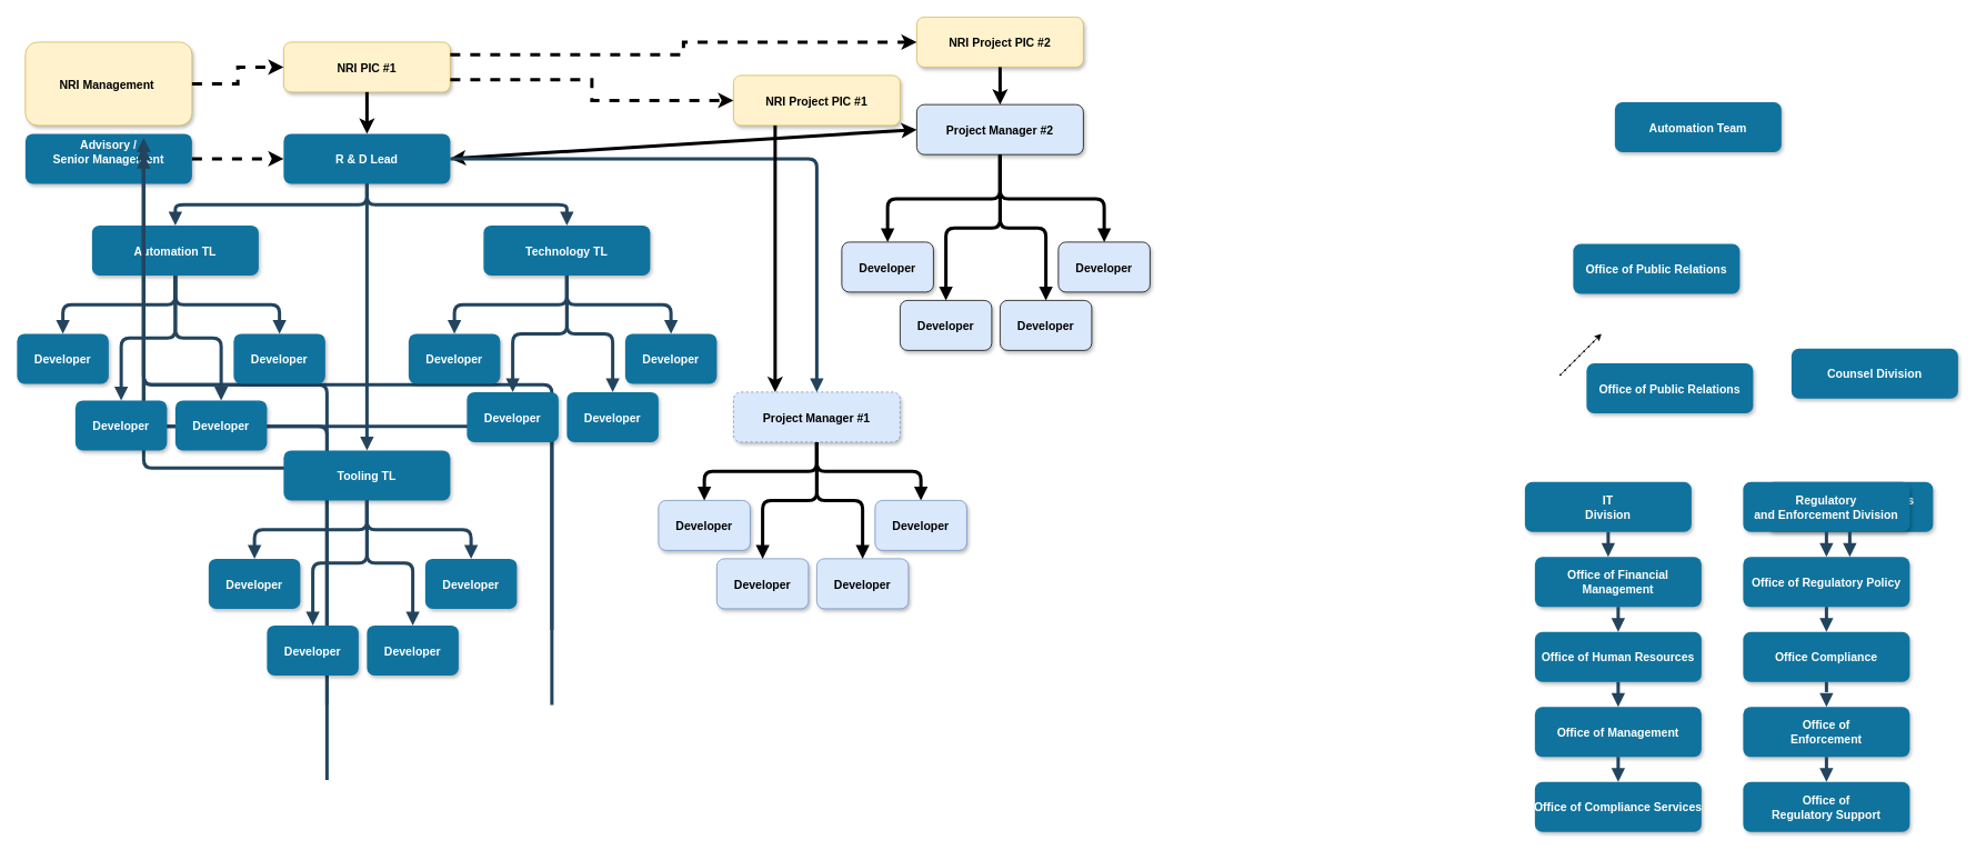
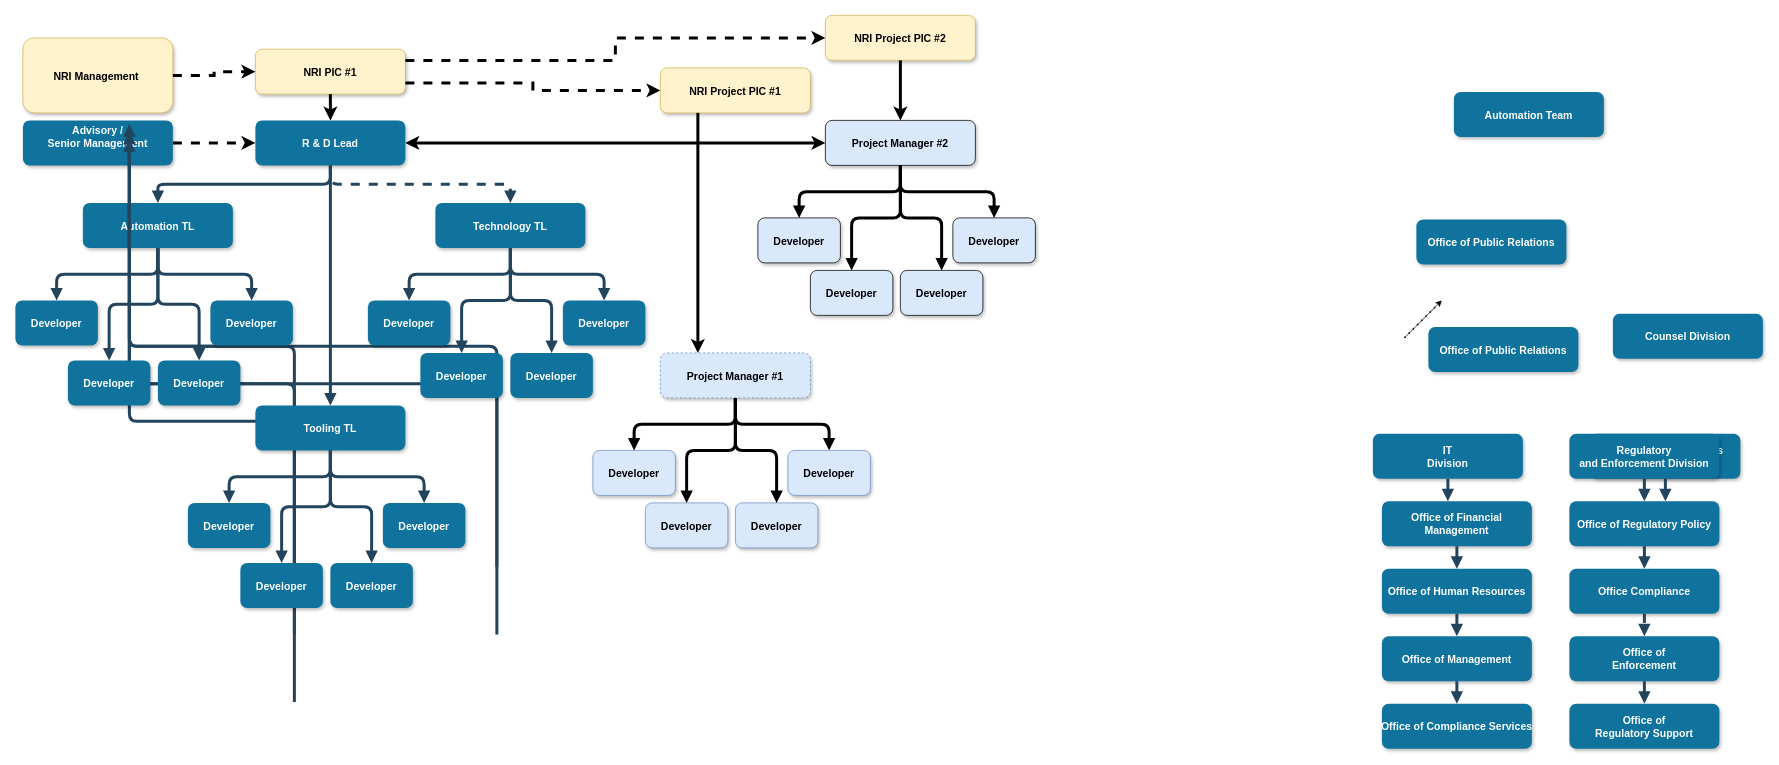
- <mxCell id="86" value="NRI PIC #1" style="rounded=1;fillColor=#fff2cc;strokeColor=#d6b656;shadow=1;fontStyle=1;fontSize=14;" vertex="1" parent="1"><mxGeometry x="340" y="50" width="200" height="60" as="geometry" /></mxCell>
+ <mxCell id="86" value="NRI PIC #1" style="rounded=1;fillColor=#fff2cc;strokeColor=#d6b656;shadow=1;fontStyle=1;fontSize=14;" vertex="1" parent="1"><mxGeometry x="340" y="65" width="200" height="60" as="geometry" /></mxCell>
- <mxCell id="76" value="Project Manager #2" style="rounded=1;fillColor=#dae8fc;strokeColor=#000000;shadow=1;fontStyle=1;fontSize=14;" vertex="1" parent="1"><mxGeometry x="1100" y="125" width="200" height="60" as="geometry" /></mxCell>
+ <mxCell id="76" value="Project Manager #2" style="rounded=1;fillColor=#dae8fc;strokeColor=#000000;shadow=1;fontStyle=1;fontSize=14;" vertex="1" parent="1"><mxGeometry x="1100" y="160" width="200" height="60" as="geometry" /></mxCell>
- <mxCell id="59" value="" style="edgeStyle=elbowEdgeStyle;elbow=vertical;strokeWidth=4;endArrow=block;endFill=1;fontStyle=1;strokeColor=#23445D;exitX=0.5;exitY=1;exitDx=0;exitDy=0;" edge="1" parent="1" target="57" source="3"><mxGeometry x="22" y="165.5" width="100" height="100" as="geometry"><mxPoint x="1170" y="256" as="sourcePoint" /><mxPoint x="832" y="155.5" as="targetPoint" /></mxGeometry></mxCell>
+ <mxCell id="59" value="" style="edgeStyle=elbowEdgeStyle;elbow=vertical;strokeWidth=4;endArrow=block;endFill=1;fontStyle=1;strokeColor=#23445D;exitX=0.5;exitY=1;exitDx=0;exitDy=0;dashed=1;" edge="1" parent="1" target="57" source="3"><mxGeometry x="22" y="165.5" width="100" height="100" as="geometry"><mxPoint x="1170" y="256" as="sourcePoint" /><mxPoint x="832" y="155.5" as="targetPoint" /></mxGeometry></mxCell>
- <mxCell id="85" value="" style="edgeStyle=elbowEdgeStyle;elbow=vertical;strokeWidth=4;endArrow=block;endFill=1;fontStyle=1;strokeColor=#23445D;exitX=1;exitY=0.5;exitDx=0;exitDy=0;entryX=0.5;entryY=0;entryDx=0;entryDy=0;" edge="1" parent="1" source="3" target="67"><mxGeometry x="22" y="165.5" width="100" height="100" as="geometry"><mxPoint x="820" y="220" as="sourcePoint" /><mxPoint x="1060" y="270" as="targetPoint" /><Array as="points"><mxPoint x="870" y="190" /></Array></mxGeometry></mxCell>
